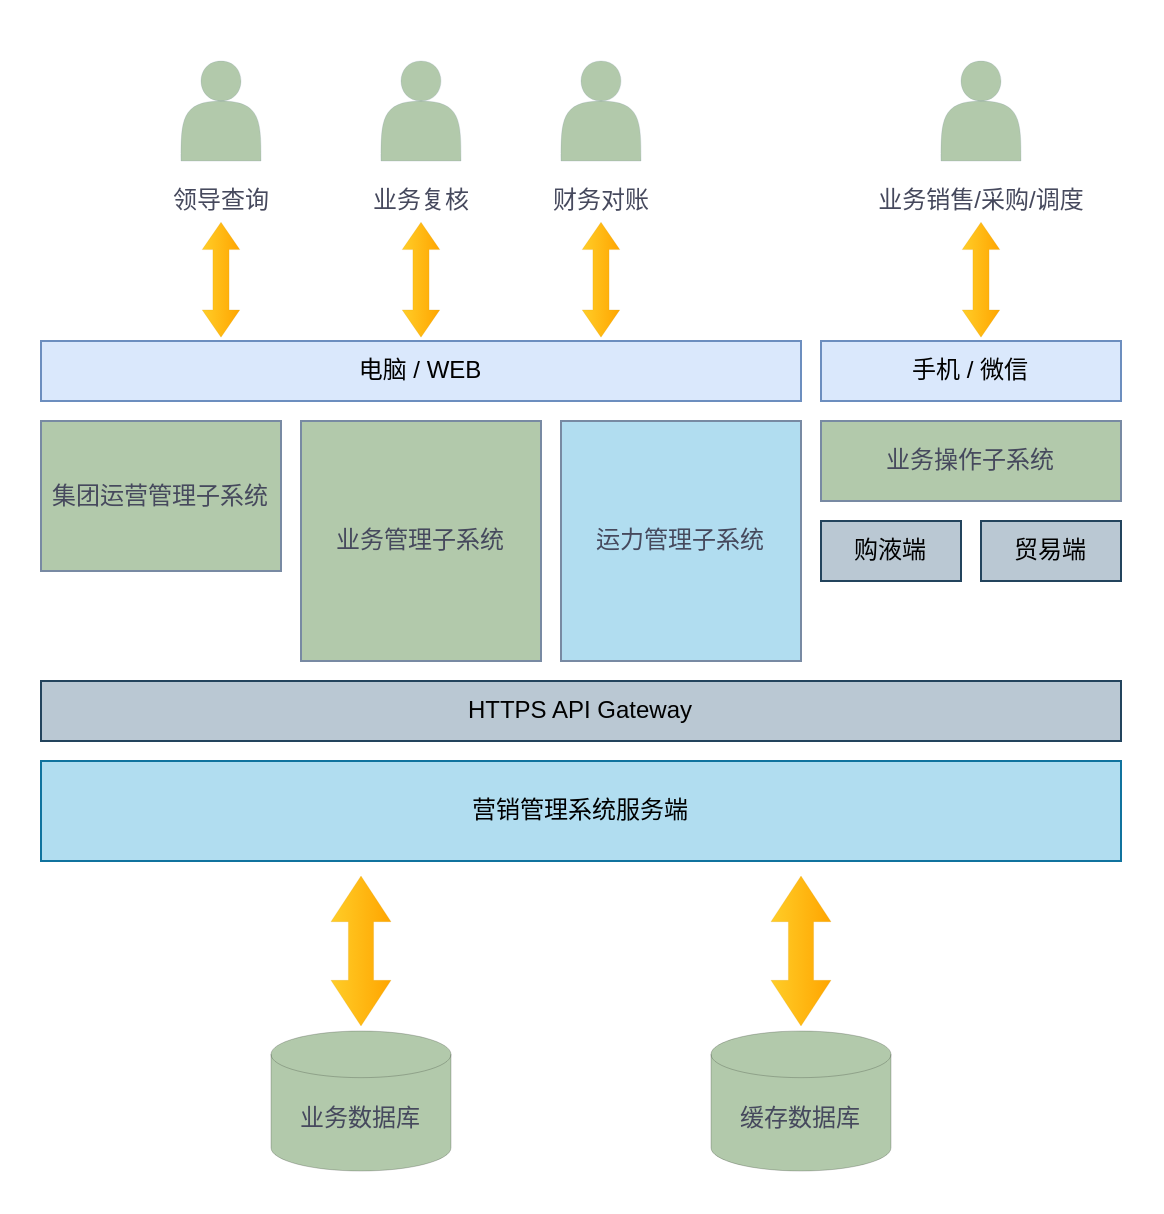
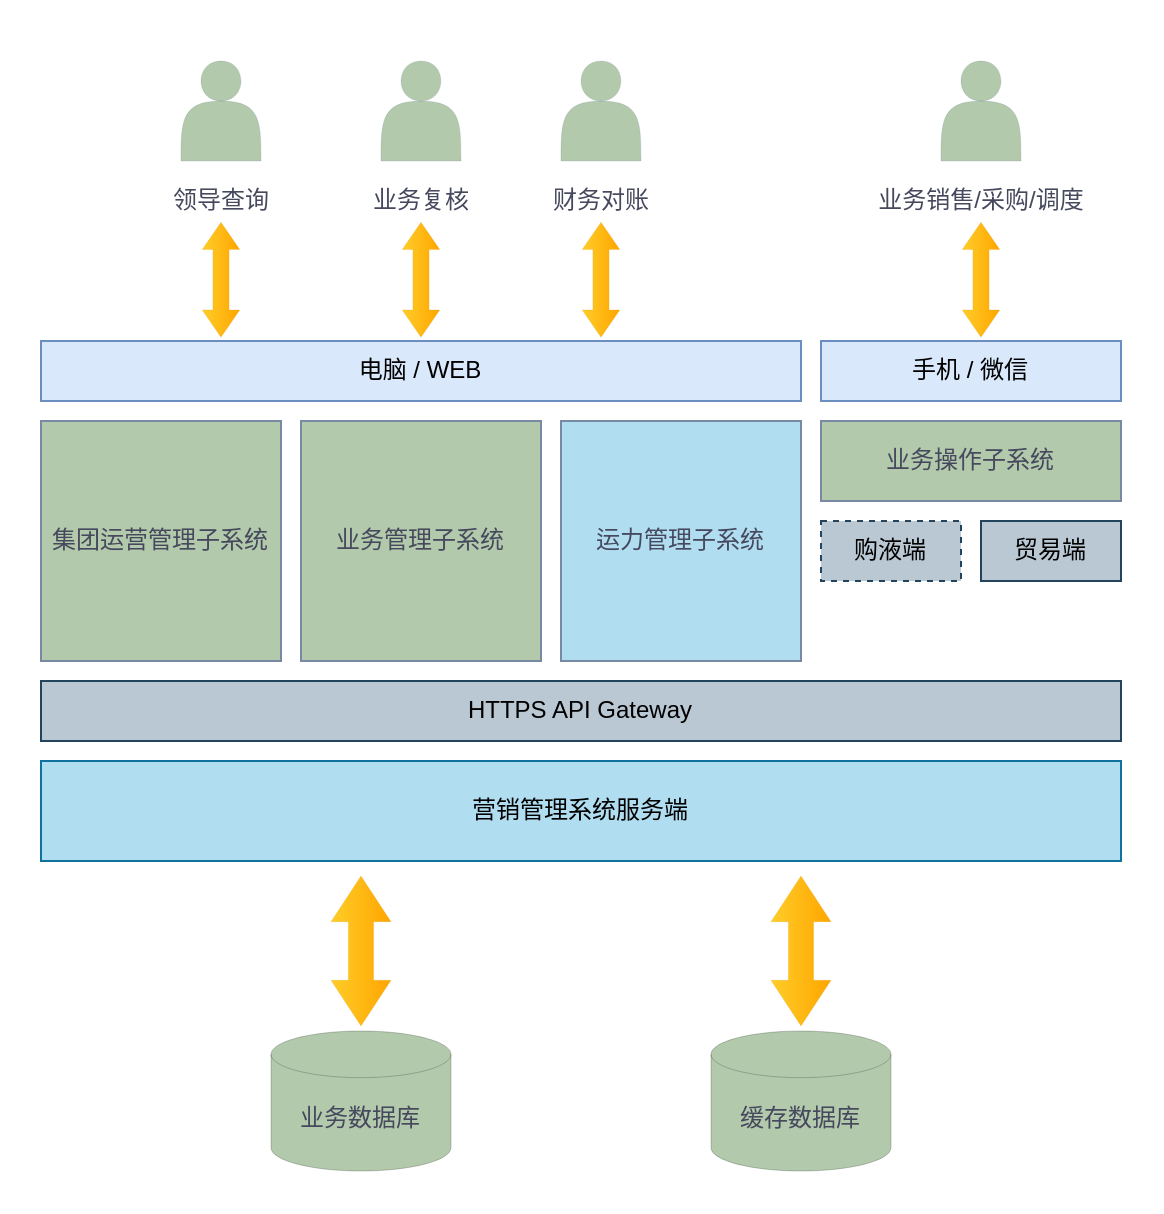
- <mxCell id="3" value="集团运营管理子系统" style="rounded=0;whiteSpace=wrap;html=1;fillColor=#B2C9AB;strokeColor=#788AA3;fontColor=#46495D;" vertex="1" parent="1"><mxGeometry x="20" y="210" width="120" height="75" as="geometry" /></mxCell>
+ <mxCell id="3" value="集团运营管理子系统" style="rounded=0;whiteSpace=wrap;html=1;fillColor=#B2C9AB;strokeColor=#788AA3;fontColor=#46495D;" vertex="1" parent="1"><mxGeometry x="20" y="210" width="120" height="120" as="geometry" /></mxCell>
- <mxCell id="6" value="购液端" style="rounded=0;whiteSpace=wrap;html=1;fillColor=#bac8d3;strokeColor=#23445d;labelBorderColor=none;labelBackgroundColor=none;horizontal=1;" vertex="1" parent="1"><mxGeometry x="410" y="260" width="70" height="30" as="geometry" /></mxCell>
+ <mxCell id="6" value="购液端" style="rounded=0;whiteSpace=wrap;html=1;fillColor=#bac8d3;strokeColor=#23445d;labelBorderColor=none;labelBackgroundColor=none;horizontal=1;dashed=1;" vertex="1" parent="1"><mxGeometry x="410" y="260" width="70" height="30" as="geometry" /></mxCell>
